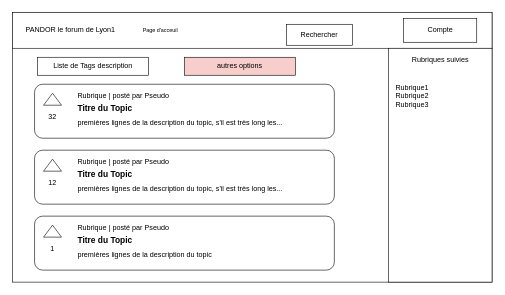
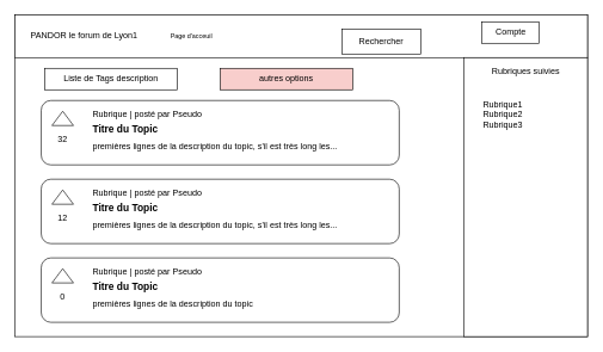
- <mxCell id="9" value="Compte" style="rounded=0;whiteSpace=wrap;html=1;" vertex="1" parent="1"><mxGeometry x="672.5" y="30" width="122" height="40" as="geometry" /></mxCell>
+ <mxCell id="9" value="Compte" style="rounded=0;whiteSpace=wrap;html=1;" vertex="1" parent="1"><mxGeometry x="672.5" y="30" width="80" height="30" as="geometry" /></mxCell>
- <mxCell id="8" value="&lt;div&gt;Rubrique1&lt;/div&gt;&lt;div&gt;Rubrique2&lt;/div&gt;&lt;div&gt;Rubrique3&lt;br&gt;&lt;/div&gt;" style="text;html=1;strokeColor=none;fillColor=none;align=center;verticalAlign=middle;whiteSpace=wrap;rounded=0;" vertex="1" parent="1"><mxGeometry x="657" y="120" width="60" height="80" as="geometry" /></mxCell>
+ <mxCell id="8" value="&lt;div&gt;Rubrique1&lt;/div&gt;&lt;div&gt;Rubrique2&lt;/div&gt;&lt;div&gt;Rubrique3&lt;br&gt;&lt;/div&gt;" style="text;html=1;strokeColor=none;fillColor=none;align=center;verticalAlign=middle;whiteSpace=wrap;rounded=0;" vertex="1" parent="1"><mxGeometry x="672" y="120" width="60" height="80" as="geometry" /></mxCell>
- <mxCell id="25" value="1" style="text;html=1;strokeColor=none;fillColor=none;align=center;verticalAlign=middle;whiteSpace=wrap;rounded=0;direction=south;" vertex="1" parent="1"><mxGeometry x="77" y="410" width="20" height="10" as="geometry" /></mxCell>
+ <mxCell id="25" value="0" style="text;html=1;strokeColor=none;fillColor=none;align=center;verticalAlign=middle;whiteSpace=wrap;rounded=0;direction=south;" vertex="1" parent="1"><mxGeometry x="77" y="410" width="20" height="10" as="geometry" /></mxCell>
